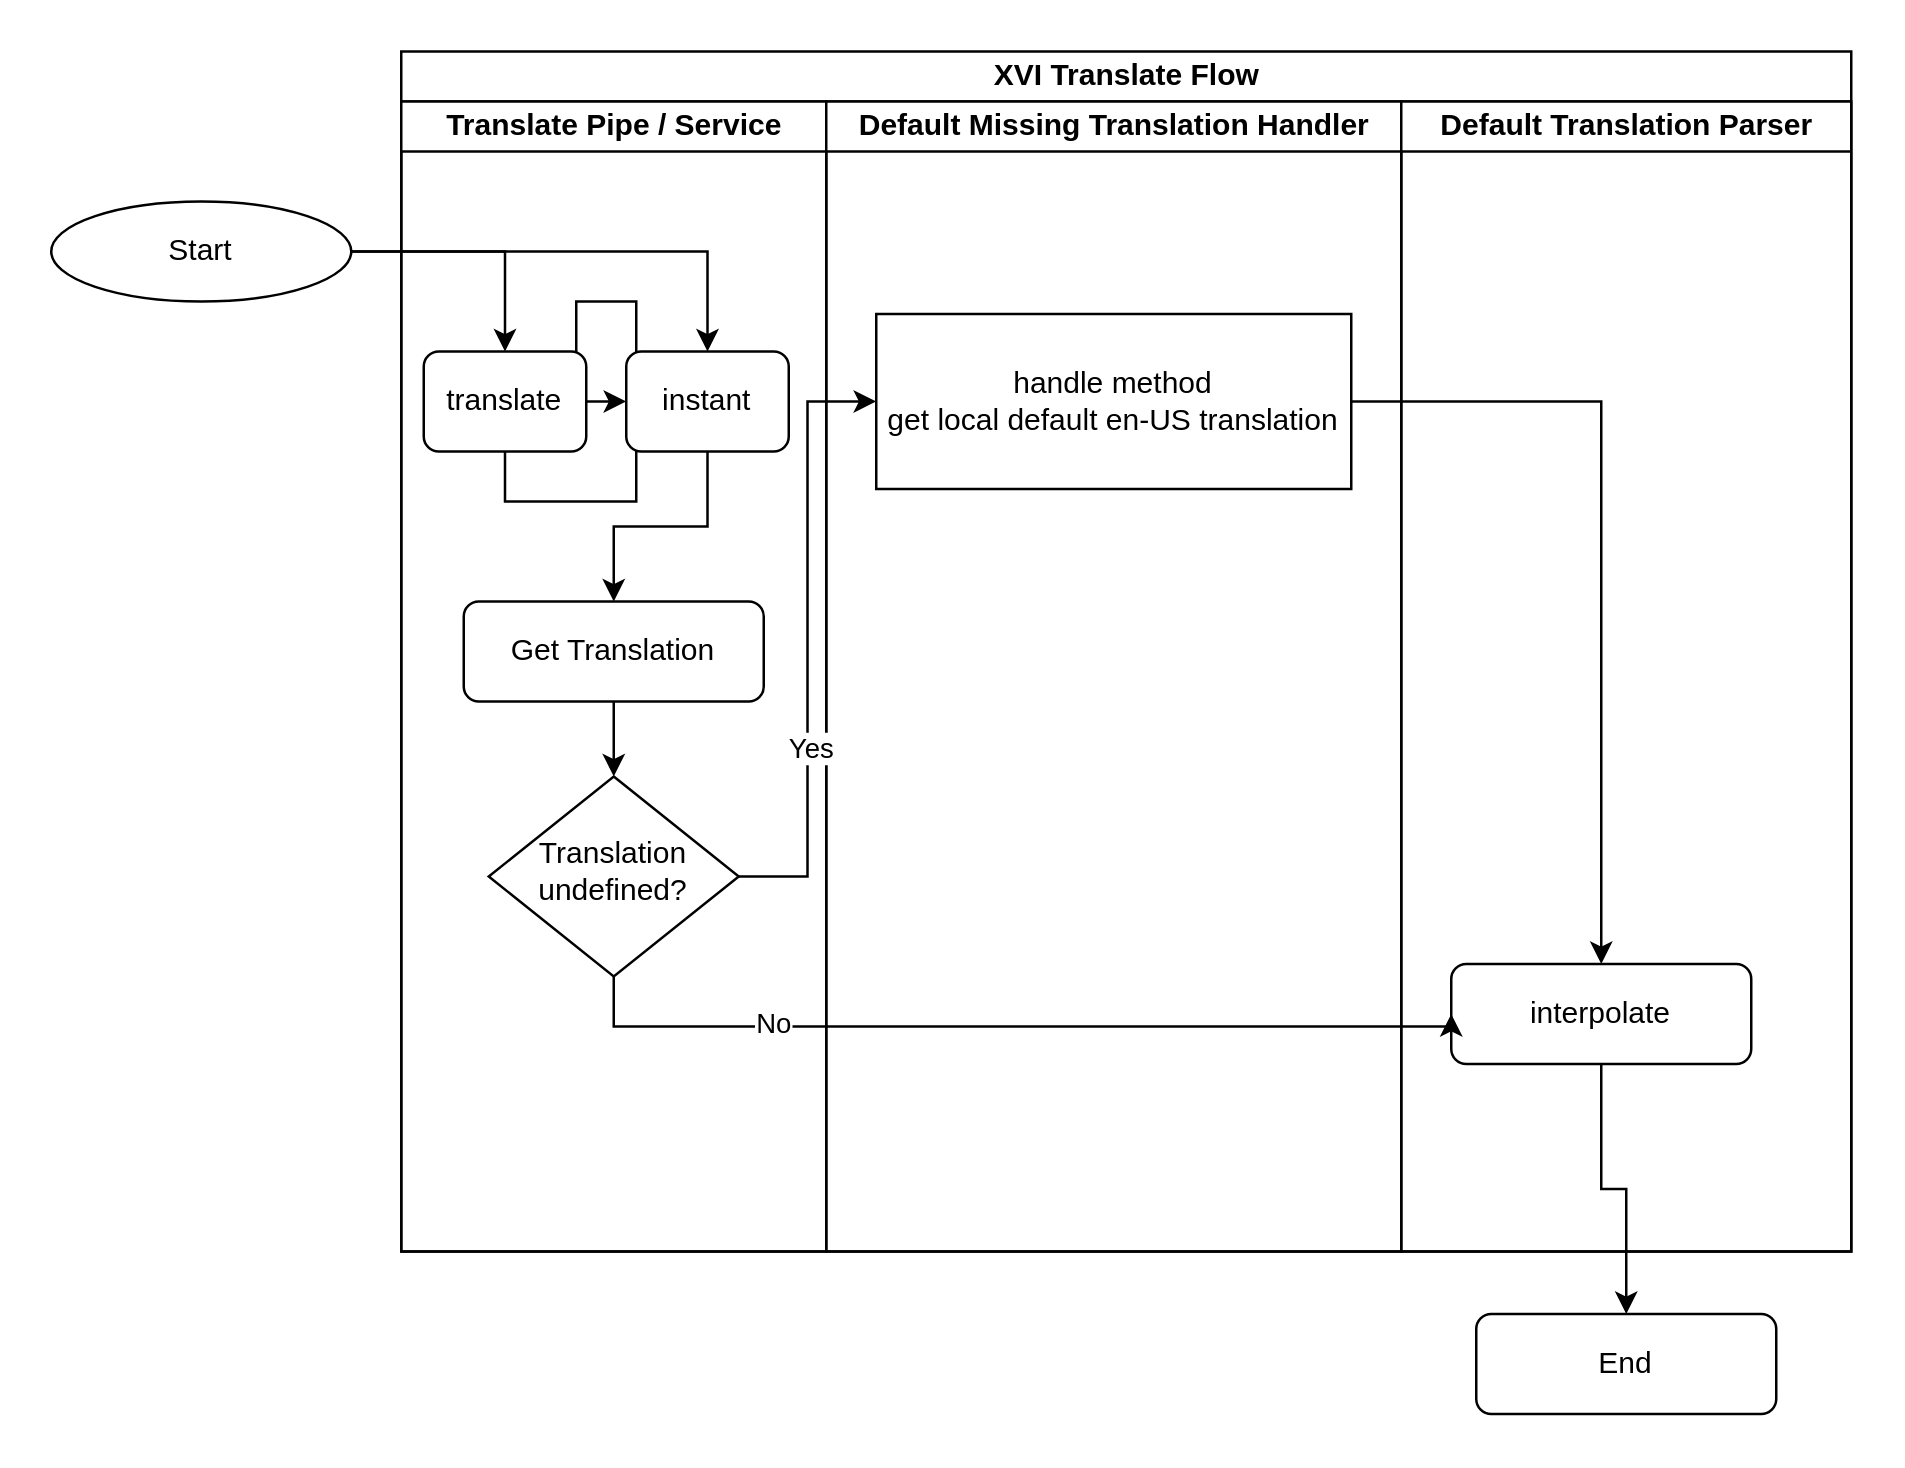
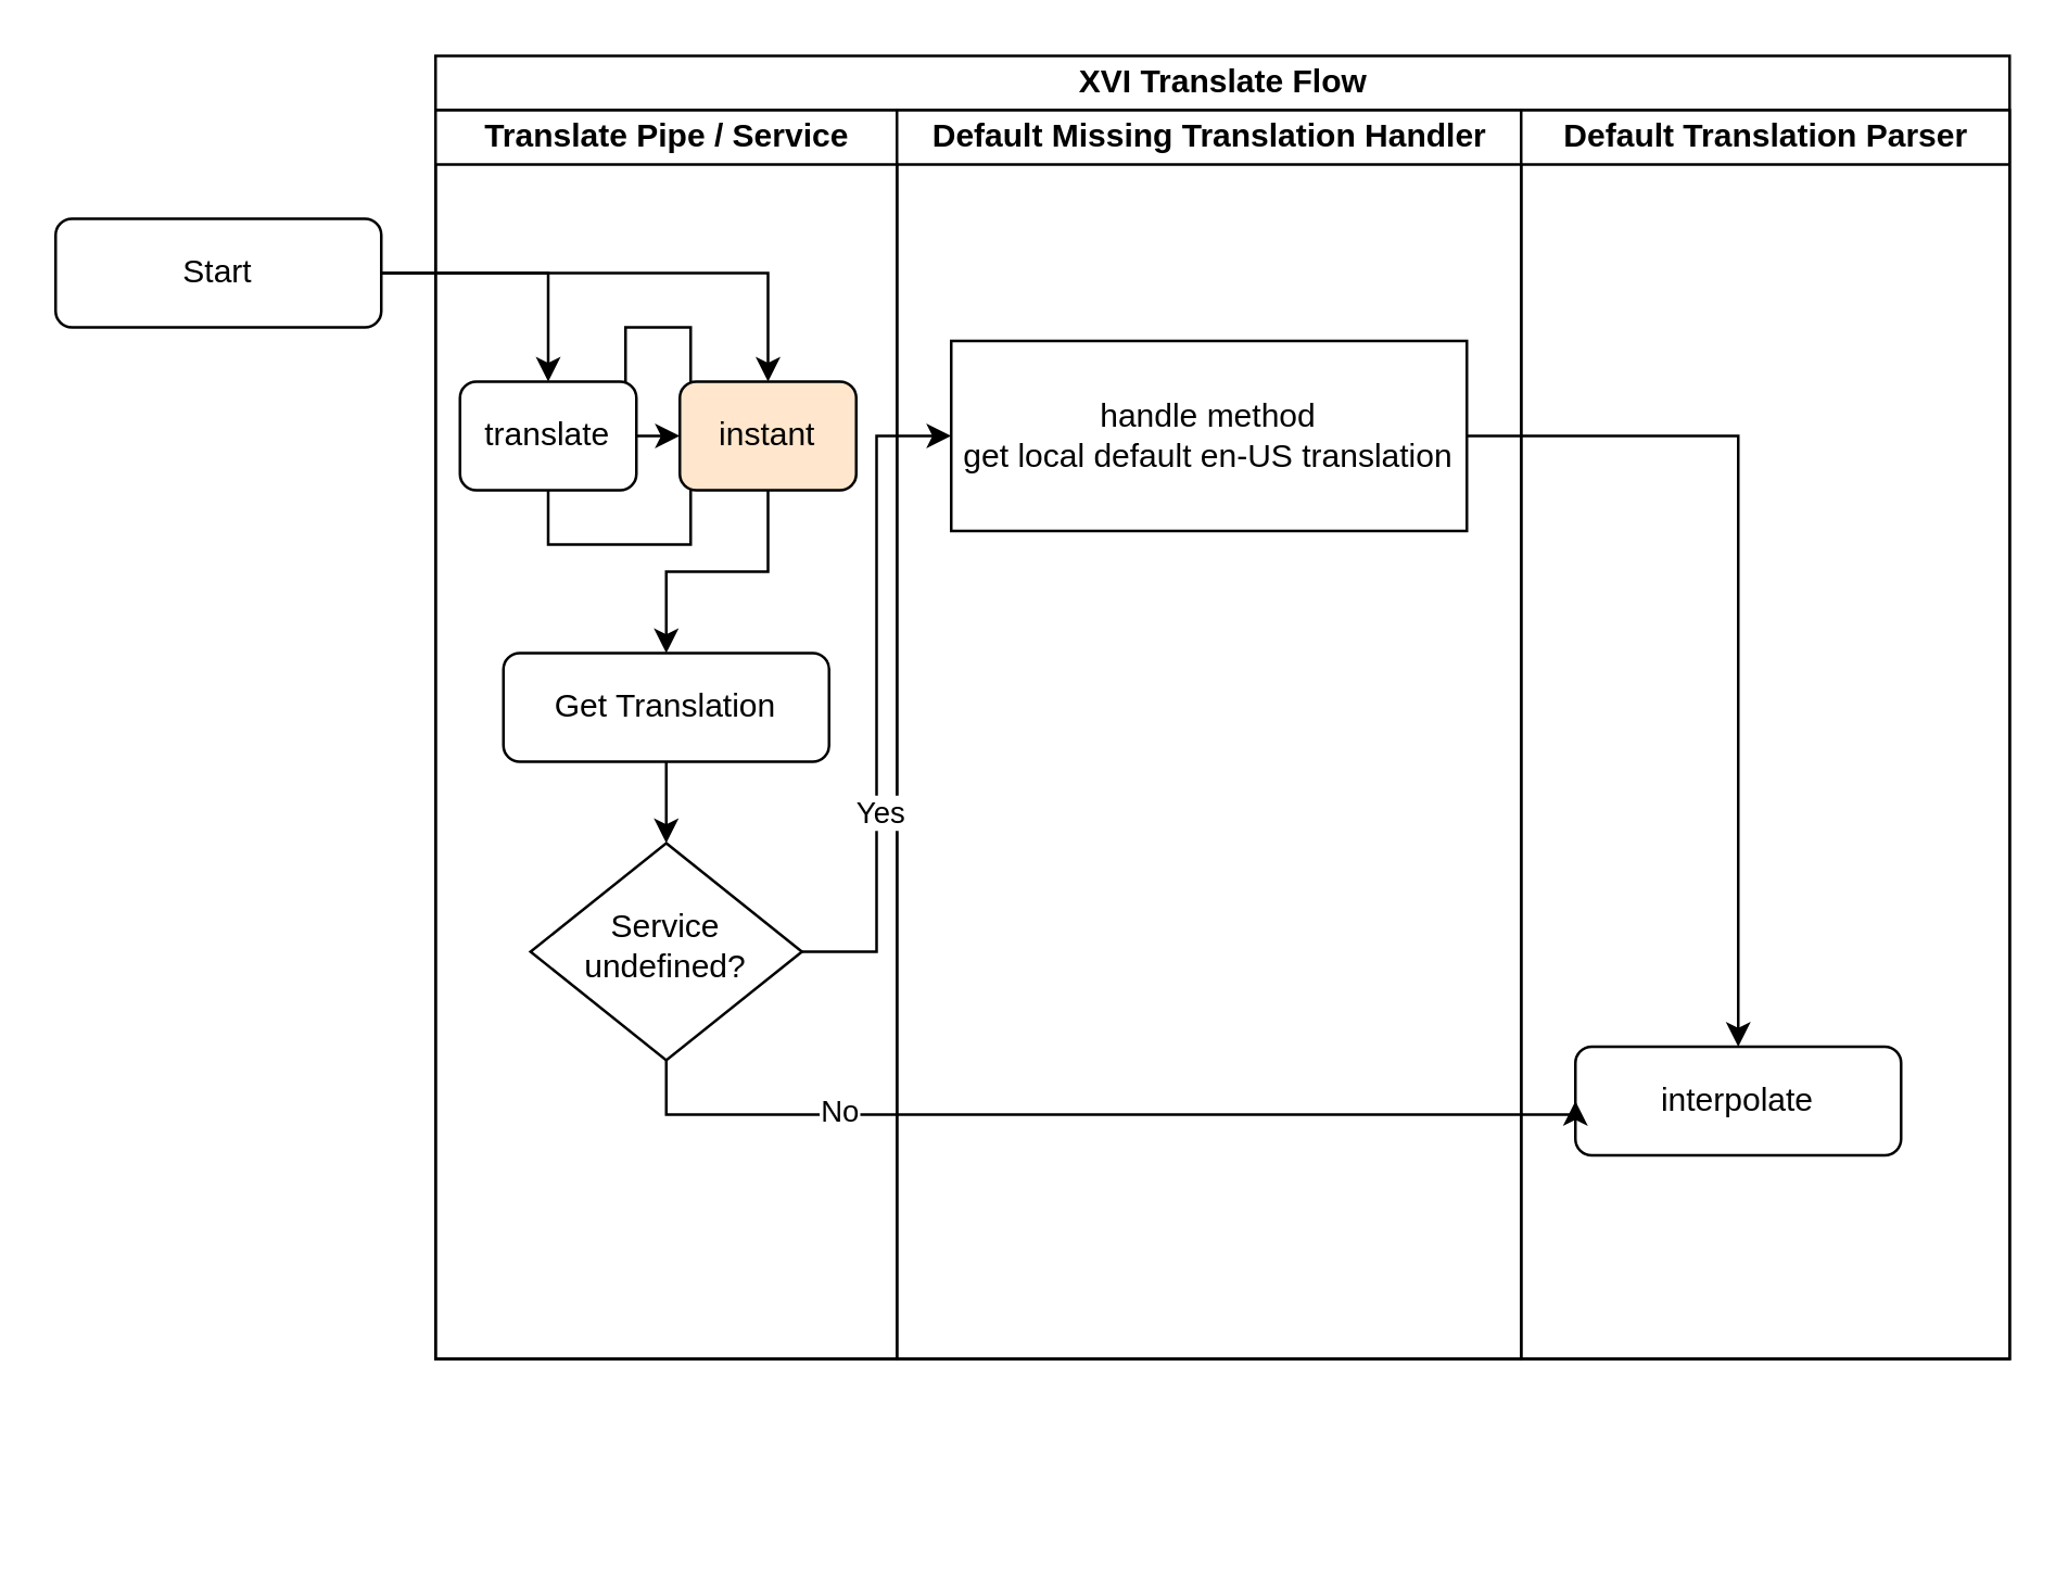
- <mxCell id="22" value="Start" style="ellipse;whiteSpace=wrap;html=1;fontSize=12;glass=0;strokeWidth=1;shadow=0;" vertex="1" parent="1"><mxGeometry x="20" y="80" width="120" height="40" as="geometry" /></mxCell>
+ <mxCell id="22" value="Start" style="rounded=1;whiteSpace=wrap;html=1;fontSize=12;glass=0;strokeWidth=1;shadow=0;" vertex="1" parent="1"><mxGeometry x="20" y="80" width="120" height="40" as="geometry" /></mxCell>
- <mxCell id="7" value="instant" style="rounded=1;whiteSpace=wrap;html=1;fontSize=12;glass=0;strokeWidth=1;shadow=0;" vertex="1" parent="3"><mxGeometry x="90.0" y="100" width="65" height="40" as="geometry" /></mxCell>
+ <mxCell id="7" value="instant" style="rounded=1;whiteSpace=wrap;html=1;fontSize=12;glass=0;strokeWidth=1;shadow=0;fillColor=#ffe6cc;" vertex="1" parent="3"><mxGeometry x="90.0" y="100" width="65" height="40" as="geometry" /></mxCell>
- <mxCell id="10" value="Translation undefined?" style="rhombus;whiteSpace=wrap;html=1;shadow=0;fontFamily=Helvetica;fontSize=12;align=center;strokeWidth=1;spacing=6;spacingTop=-4;" vertex="1" parent="3"><mxGeometry x="35.0" y="270" width="100" height="80" as="geometry" /></mxCell>
+ <mxCell id="10" value="Service undefined?" style="rhombus;whiteSpace=wrap;html=1;shadow=0;fontFamily=Helvetica;fontSize=12;align=center;strokeWidth=1;spacing=6;spacingTop=-4;" vertex="1" parent="3"><mxGeometry x="35.0" y="270" width="100" height="80" as="geometry" /></mxCell>
- <mxCell id="24" style="edgeStyle=orthogonalEdgeStyle;rounded=0;orthogonalLoop=1;jettySize=auto;html=1;exitX=0.5;exitY=1;exitDx=0;exitDy=0;" edge="1" parent="1" source="14" target="23"><mxGeometry relative="1" as="geometry" /></mxCell>
- <mxCell id="23" value="End" style="rounded=1;whiteSpace=wrap;html=1;fontSize=12;glass=0;strokeWidth=1;shadow=0;" vertex="1" parent="1"><mxGeometry x="590" y="525" width="120" height="40" as="geometry" /></mxCell>
